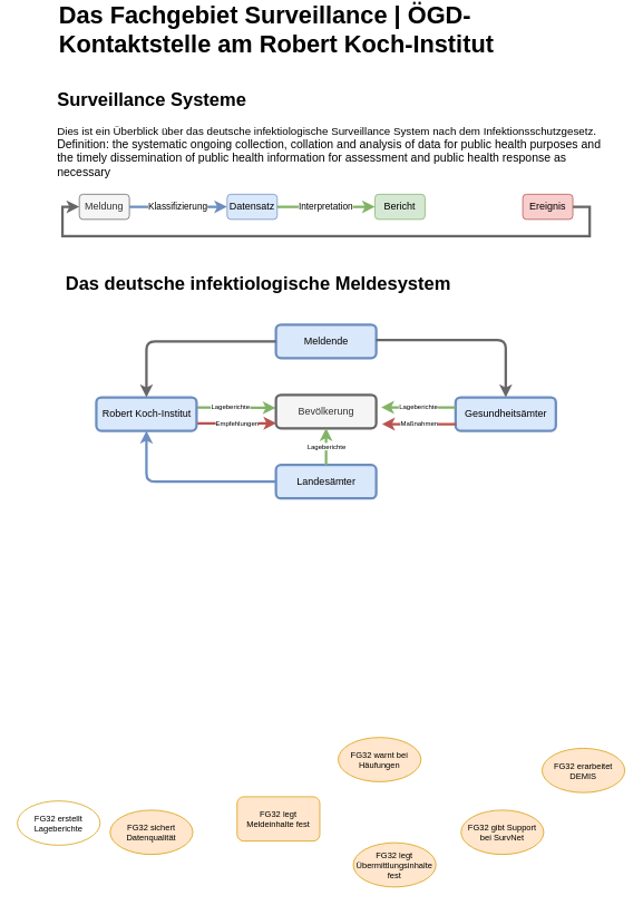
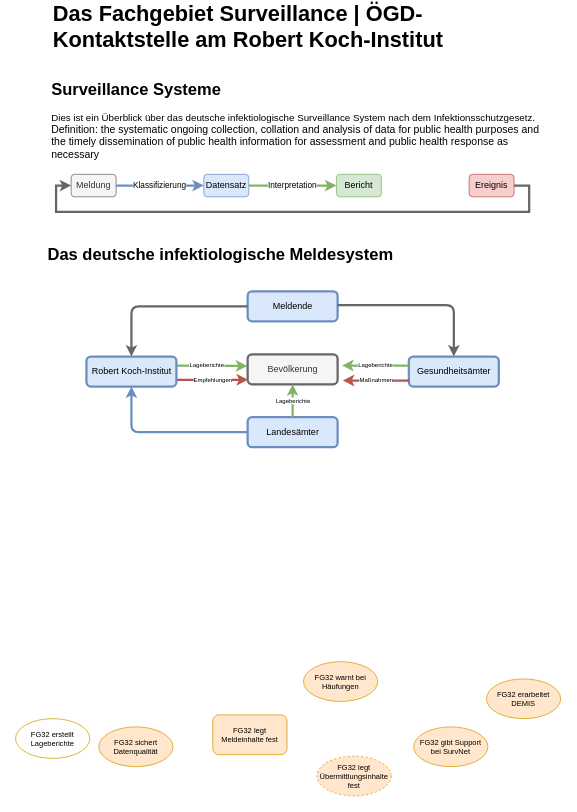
- <mxCell id="26" value="Das deutsche infektiologische Meldesystem" style="text;html=1;strokeColor=none;fillColor=none;align=center;verticalAlign=middle;whiteSpace=wrap;rounded=0;fontSize=22;fontStyle=1" parent="1" vertex="1"><mxGeometry x="61" y="325" width="495" height="30" as="geometry" /></mxCell>
+ <mxCell id="26" value="Das deutsche infektiologische Meldesystem" style="text;html=1;strokeColor=none;fillColor=none;align=center;verticalAlign=middle;whiteSpace=wrap;rounded=0;fontSize=22;fontStyle=1" parent="1" vertex="1"><mxGeometry x="46" y="325" width="495" height="30" as="geometry" /></mxCell>
- <mxCell id="20" value="FG32 erarbeitet DEMIS" style="ellipse;whiteSpace=wrap;html=1;fontSize=10;fillColor=#ffe6cc;strokeColor=#d79b00;" parent="1" vertex="1"><mxGeometry x="648" y="895" width="99" height="53" as="geometry" /></mxCell>
+ <mxCell id="20" value="FG32 erarbeitet DEMIS" style="ellipse;whiteSpace=wrap;html=1;fontSize=10;fillColor=#ffe6cc;strokeColor=#d79b00;" parent="1" vertex="1"><mxGeometry x="648" y="905" width="99" height="53" as="geometry" /></mxCell>
- <mxCell id="23" value="FG32 legt Übermittlungsinhalte fest" style="ellipse;whiteSpace=wrap;html=1;fontSize=10;fillColor=#ffe6cc;strokeColor=#d79b00;" parent="1" vertex="1"><mxGeometry x="422" y="1008" width="99" height="53" as="geometry" /></mxCell>
+ <mxCell id="23" value="FG32 legt Übermittlungsinhalte fest" style="ellipse;whiteSpace=wrap;html=1;fontSize=10;fillColor=#ffe6cc;strokeColor=#d79b00;dashed=1;" parent="1" vertex="1"><mxGeometry x="422" y="1008" width="99" height="53" as="geometry" /></mxCell>
